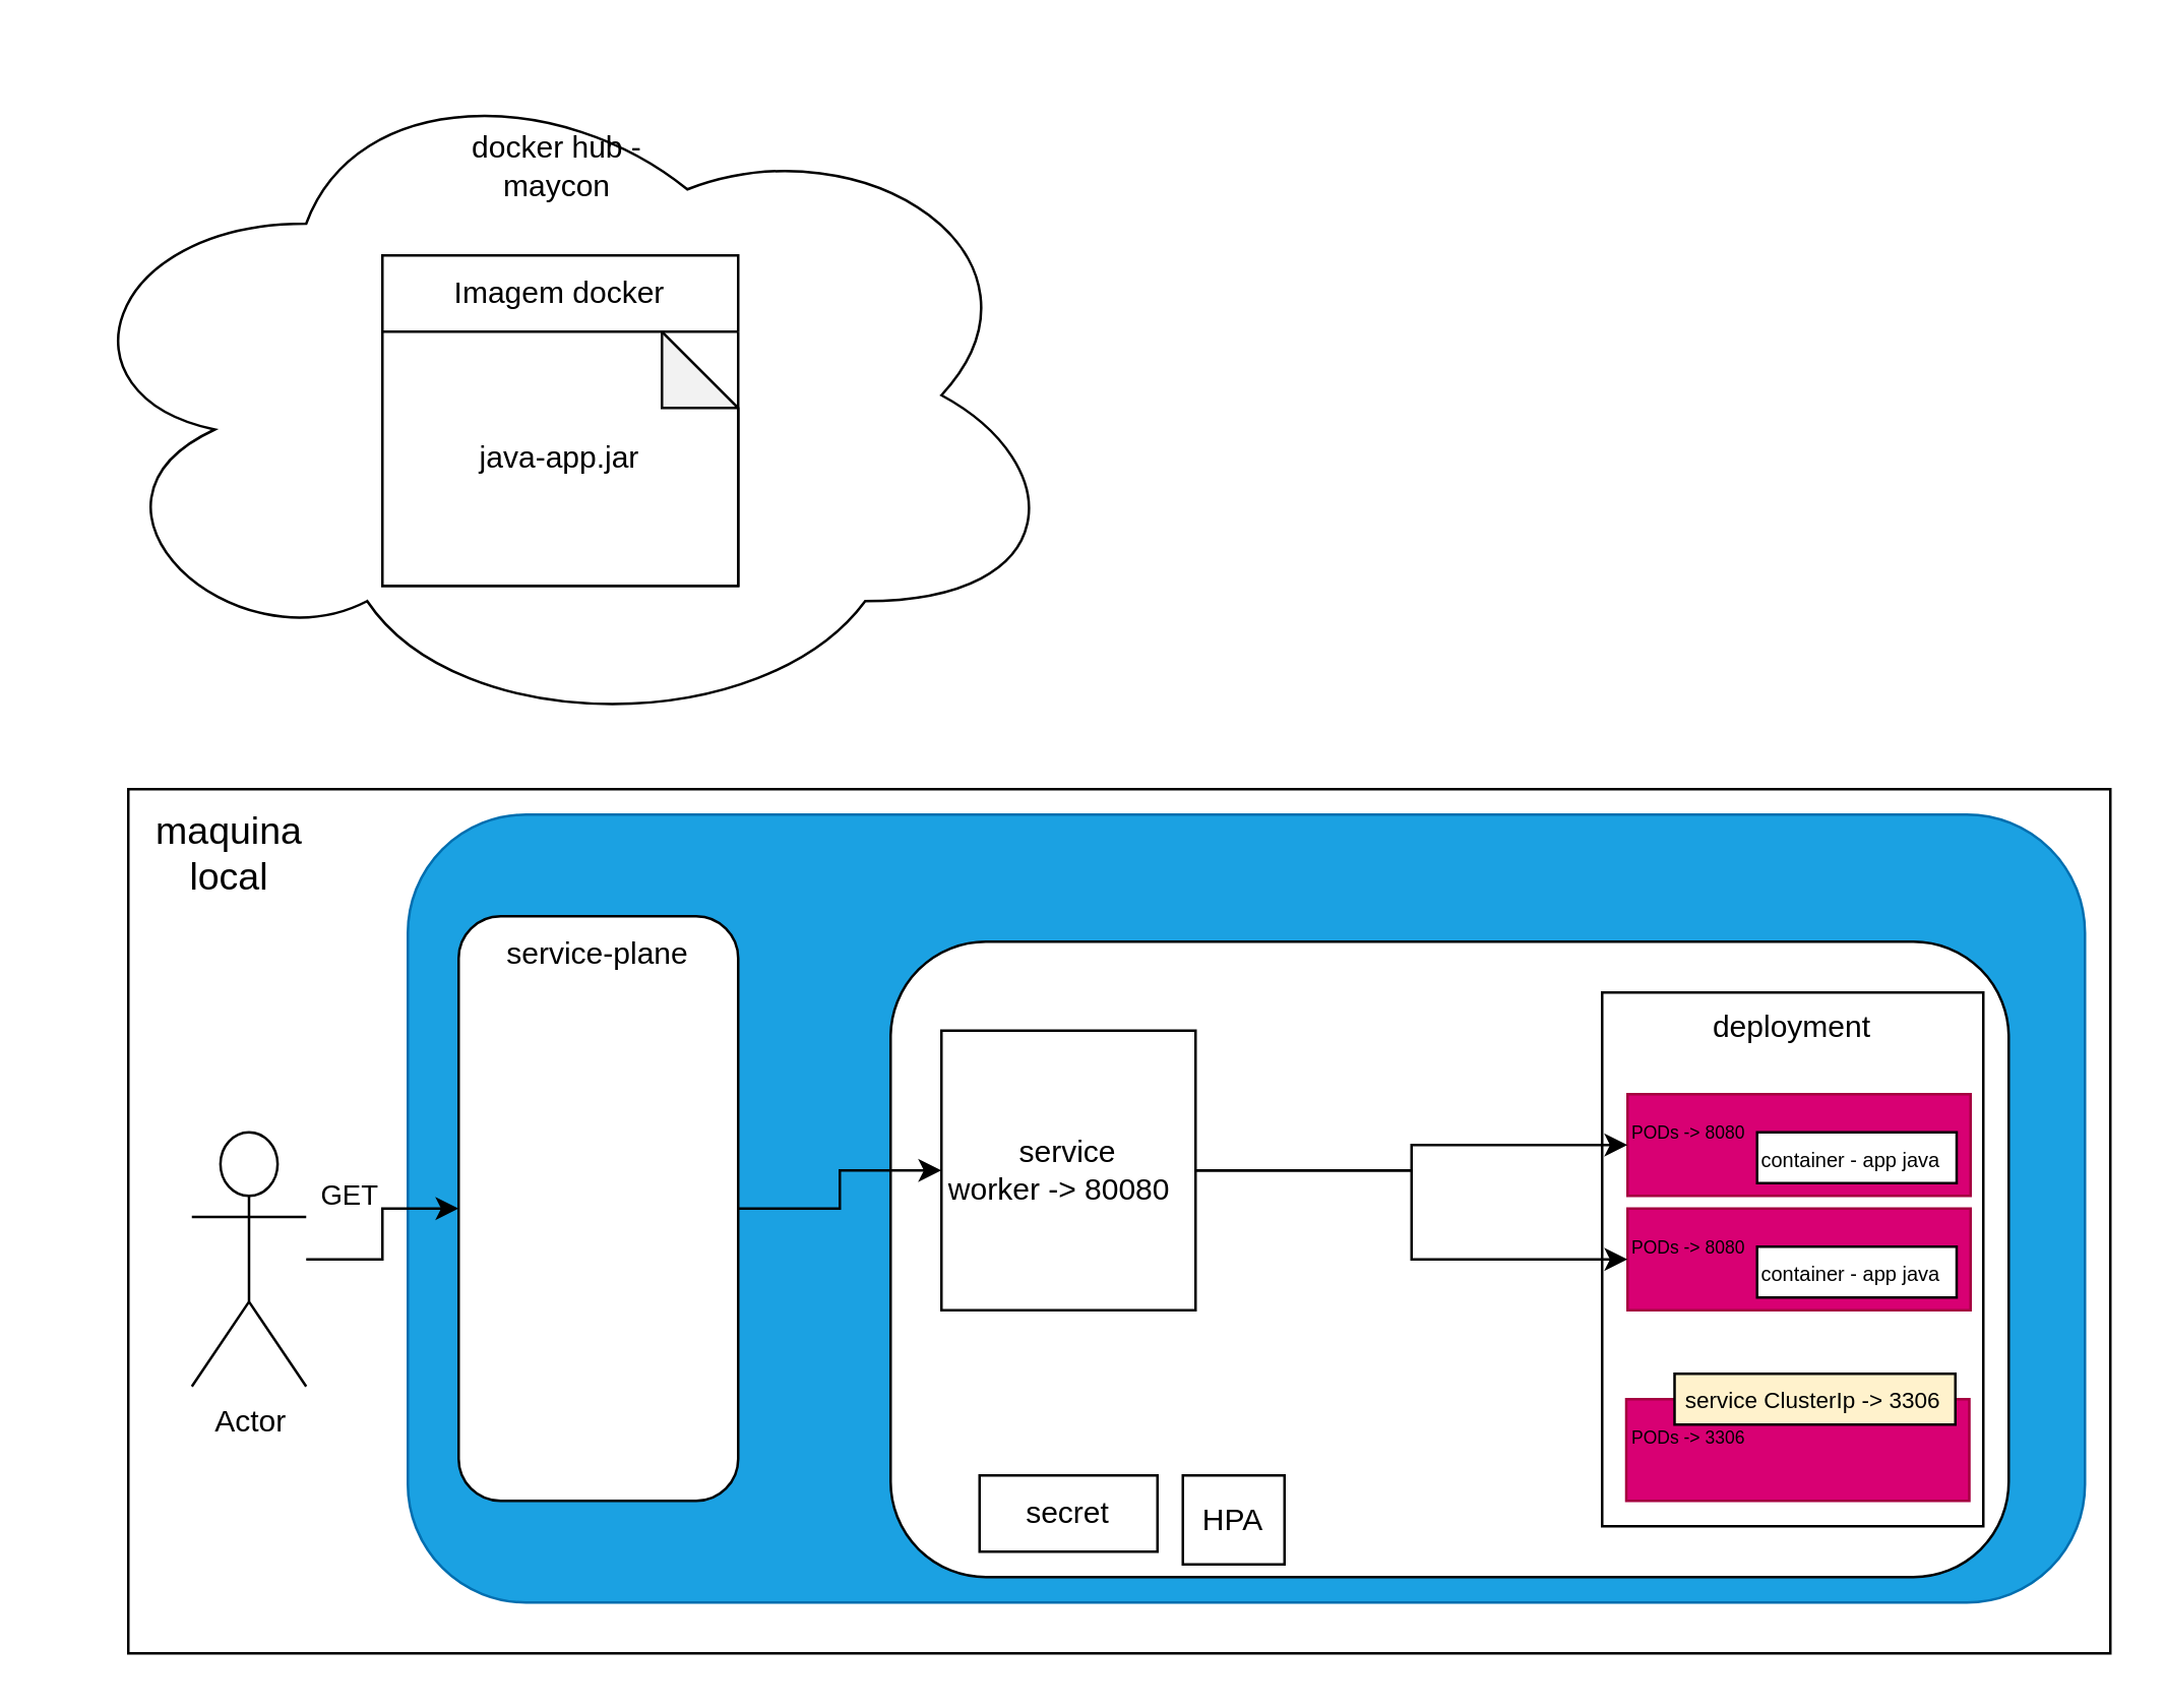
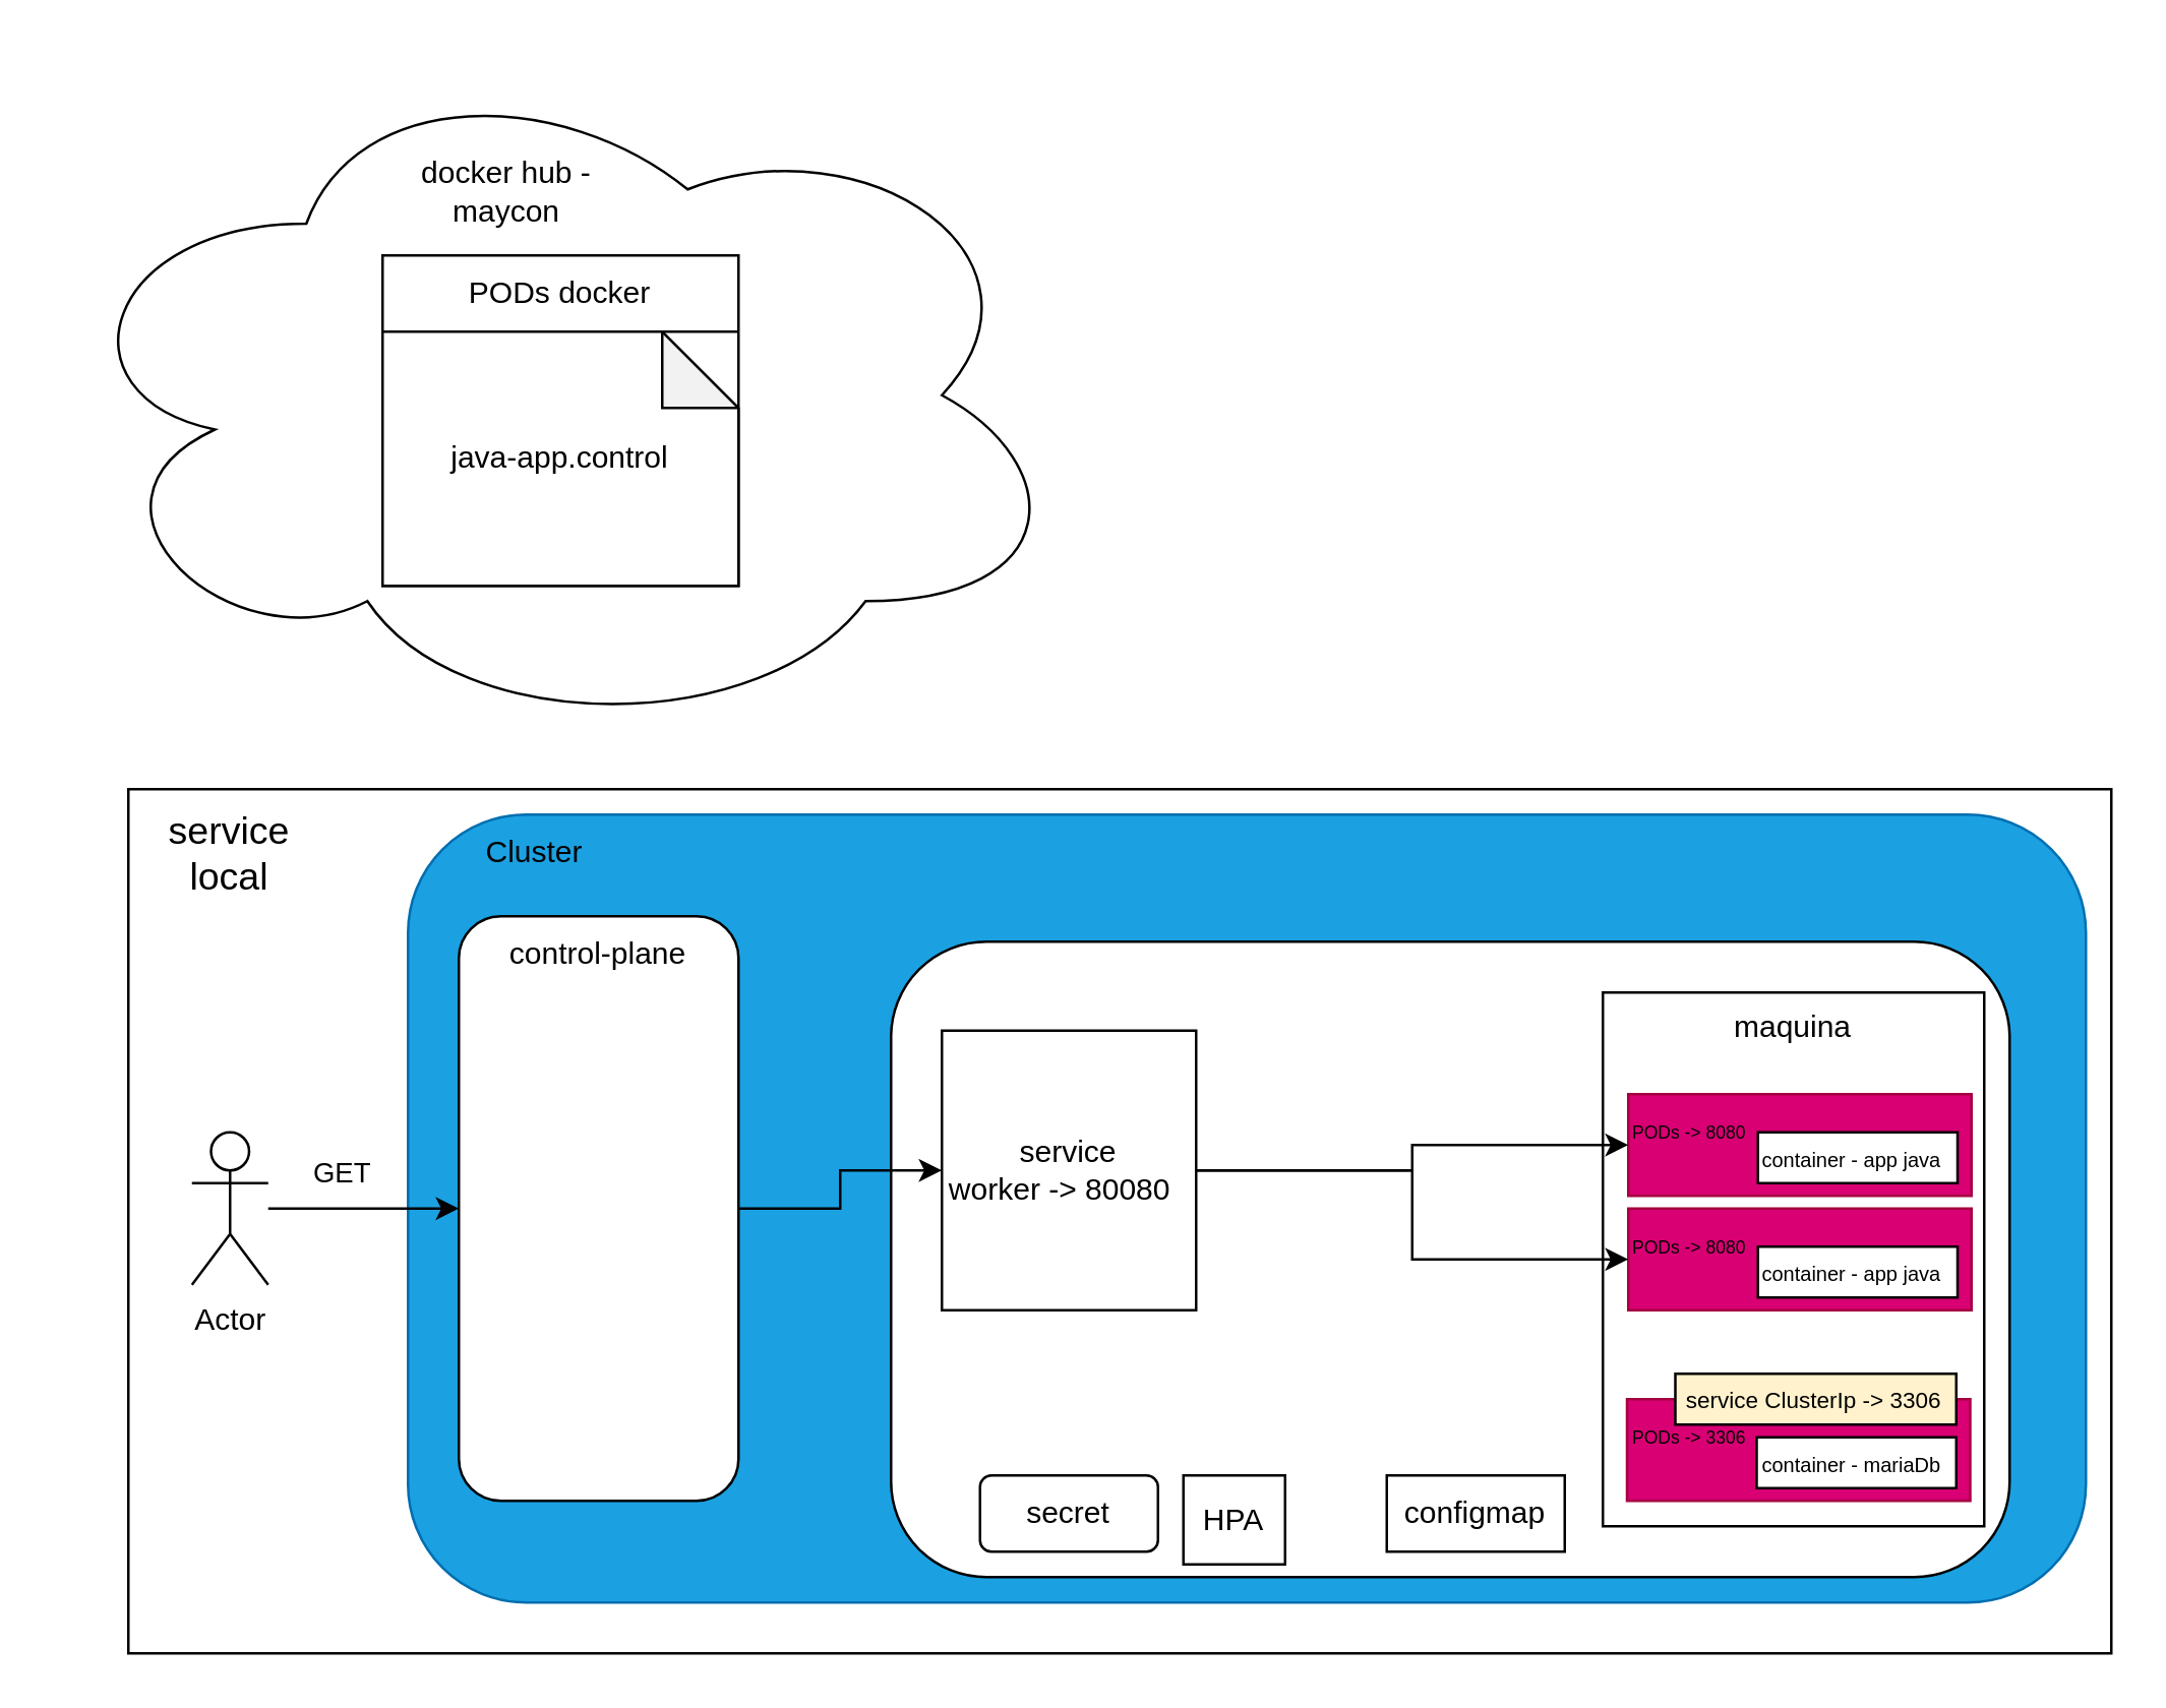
- <mxCell id="8" value="docker hub - maycon" style="text;html=1;align=center;verticalAlign=middle;whiteSpace=wrap;rounded=0;" parent="1" vertex="1"><mxGeometry x="164" y="40" width="110" height="50" as="geometry" /></mxCell>
+ <mxCell id="8" value="docker hub - maycon" style="text;html=1;align=center;verticalAlign=middle;whiteSpace=wrap;rounded=0;" parent="1" vertex="1"><mxGeometry x="144" y="50" width="110" height="50" as="geometry" /></mxCell>
- <mxCell id="6" value="Imagem docker" style="swimlane;fontStyle=0;childLayout=stackLayout;horizontal=1;startSize=30;horizontalStack=0;resizeParent=1;resizeParentMax=0;resizeLast=0;collapsible=1;marginBottom=0;whiteSpace=wrap;html=1;" parent="1" vertex="1"><mxGeometry x="150" y="100" width="140" height="130" as="geometry" /></mxCell>
+ <mxCell id="6" value="PODs docker" style="swimlane;fontStyle=0;childLayout=stackLayout;horizontal=1;startSize=30;horizontalStack=0;resizeParent=1;resizeParentMax=0;resizeLast=0;collapsible=1;marginBottom=0;whiteSpace=wrap;html=1;" parent="1" vertex="1"><mxGeometry x="150" y="100" width="140" height="130" as="geometry" /></mxCell>
- <mxCell id="7" value="java-app.jar" style="shape=note;whiteSpace=wrap;html=1;backgroundOutline=1;darkOpacity=0.05;fillColor=light-dark(#FFFFFF,#001933);" parent="6" vertex="1"><mxGeometry y="30" width="140" height="100" as="geometry" /></mxCell>
+ <mxCell id="7" value="java-app.control" style="shape=note;whiteSpace=wrap;html=1;backgroundOutline=1;darkOpacity=0.05;fillColor=light-dark(#FFFFFF,#001933);" parent="6" vertex="1"><mxGeometry y="30" width="140" height="100" as="geometry" /></mxCell>
- <mxCell id="9" value="&lt;font style=&quot;font-size: 15px;&quot;&gt;maquina local&lt;/font&gt;" style="text;html=1;align=center;verticalAlign=middle;whiteSpace=wrap;rounded=0;" parent="1" vertex="1"><mxGeometry x="60" y="320" width="60" height="30" as="geometry" /></mxCell>
+ <mxCell id="9" value="&lt;font style=&quot;font-size: 15px;&quot;&gt;service local&lt;/font&gt;" style="text;html=1;align=center;verticalAlign=middle;whiteSpace=wrap;rounded=0;" parent="1" vertex="1"><mxGeometry x="60" y="320" width="60" height="30" as="geometry" /></mxCell>
+ <mxCell id="10" value="Cluster" style="text;html=1;align=center;verticalAlign=middle;whiteSpace=wrap;rounded=0;" parent="1" vertex="1"><mxGeometry x="180" y="320" width="60" height="30" as="geometry" /></mxCell>
- <mxCell id="12" value="service-plane" style="text;html=1;align=center;verticalAlign=middle;whiteSpace=wrap;rounded=0;" parent="1" vertex="1"><mxGeometry x="190" y="360" width="90" height="30" as="geometry" /></mxCell>
+ <mxCell id="12" value="control-plane" style="text;html=1;align=center;verticalAlign=middle;whiteSpace=wrap;rounded=0;" parent="1" vertex="1"><mxGeometry x="190" y="360" width="90" height="30" as="geometry" /></mxCell>
- <mxCell id="18" value="deployment" style="rounded=0;whiteSpace=wrap;html=1;verticalAlign=top;" parent="1" vertex="1"><mxGeometry x="630" y="390" width="150" height="210" as="geometry" /></mxCell>
+ <mxCell id="18" value="maquina" style="rounded=0;whiteSpace=wrap;html=1;verticalAlign=top;" parent="1" vertex="1"><mxGeometry x="630" y="390" width="150" height="210" as="geometry" /></mxCell>
- <mxCell id="16" value="Actor" style="shape=umlActor;verticalLabelPosition=bottom;verticalAlign=top;html=1;outlineConnect=0;" parent="1" vertex="1"><mxGeometry x="75" y="445" width="45" height="100" as="geometry" /></mxCell>
+ <mxCell id="16" value="Actor" style="shape=umlActor;verticalLabelPosition=bottom;verticalAlign=top;html=1;outlineConnect=0;" parent="1" vertex="1"><mxGeometry x="75" y="445" width="30" height="60" as="geometry" /></mxCell>
+ <mxCell id="27" value="&lt;font style=&quot;font-size: 8px;&quot;&gt;container - mariaDb&lt;/font&gt;" style="rounded=0;whiteSpace=wrap;html=1;align=left;verticalAlign=middle;fillColor=light-dark(#FFFFFF,#330033);" vertex="1" parent="1"><mxGeometry x="690.5" y="565" width="78.5" height="20" as="geometry" /></mxCell>
- <mxCell id="19" value="secret" style="rounded=0;whiteSpace=wrap;html=1;" parent="1" vertex="1"><mxGeometry x="385" y="580" width="70" height="30" as="geometry" /></mxCell>
+ <mxCell id="19" value="secret" style="whiteSpace=wrap;html=1;rounded=1;" parent="1" vertex="1"><mxGeometry x="385" y="580" width="70" height="30" as="geometry" /></mxCell>
+ <mxCell id="20" value="configmap" style="rounded=0;whiteSpace=wrap;html=1;" parent="1" vertex="1"><mxGeometry x="545" y="580" width="70" height="30" as="geometry" /></mxCell>
